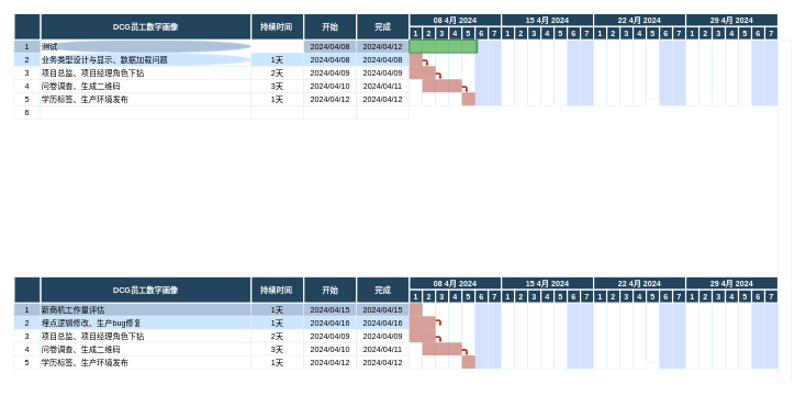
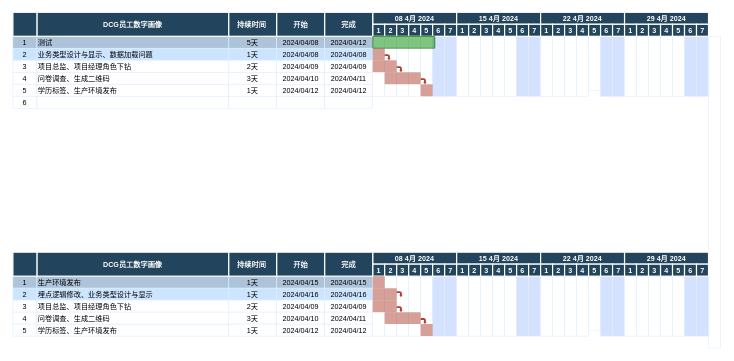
- <mxCell id="3" value="测试" style="ellipse;align=left;strokeColor=#DEEDFF;fillColor=#ADC3D9;" parent="1" vertex="1"><mxGeometry x="60.5" y="60" width="320" height="20" as="geometry" /></mxCell>
+ <mxCell id="3" value="测试" style="align=left;strokeColor=#DEEDFF;fillColor=#ADC3D9" parent="1" vertex="1"><mxGeometry x="60.5" y="60" width="320" height="20" as="geometry" /></mxCell>
+ <mxCell id="4" value="5天" style="strokeColor=#DEEDFF;fillColor=#ADC3D9" parent="1" vertex="1"><mxGeometry x="380.5" y="60" width="80.0" height="20" as="geometry" /></mxCell>
- <mxCell id="9" value="业务类型设计与显示、数据加载问题" style="ellipse;align=left;strokeColor=#DEEDFF;fillColor=#CCE5FF;" parent="1" vertex="1"><mxGeometry x="60.5" y="80" width="320.0" height="20" as="geometry" /></mxCell>
+ <mxCell id="9" value="业务类型设计与显示、数据加载问题" style="align=left;strokeColor=#DEEDFF;fillColor=#CCE5FF" parent="1" vertex="1"><mxGeometry x="60.5" y="80" width="320.0" height="20" as="geometry" /></mxCell>
- <mxCell id="108" value="新商机工作量评估" style="align=left;strokeColor=#DEEDFF;fillColor=#ADC3D9" vertex="1" parent="1"><mxGeometry x="60.5" y="460" width="320" height="20" as="geometry" /></mxCell>
+ <mxCell id="108" value="生产环境发布" style="align=left;strokeColor=#DEEDFF;fillColor=#ADC3D9" vertex="1" parent="1"><mxGeometry x="60.5" y="460" width="320" height="20" as="geometry" /></mxCell>
- <mxCell id="114" value="埋点逻辑修改、生产bug修复" style="align=left;strokeColor=#DEEDFF;fillColor=#CCE5FF" vertex="1" parent="1"><mxGeometry x="60.5" y="480" width="320.0" height="20" as="geometry" /></mxCell>
+ <mxCell id="114" value="埋点逻辑修改、业务类型设计与显示" style="align=left;strokeColor=#DEEDFF;fillColor=#CCE5FF" vertex="1" parent="1"><mxGeometry x="60.5" y="480" width="320.0" height="20" as="geometry" /></mxCell>
